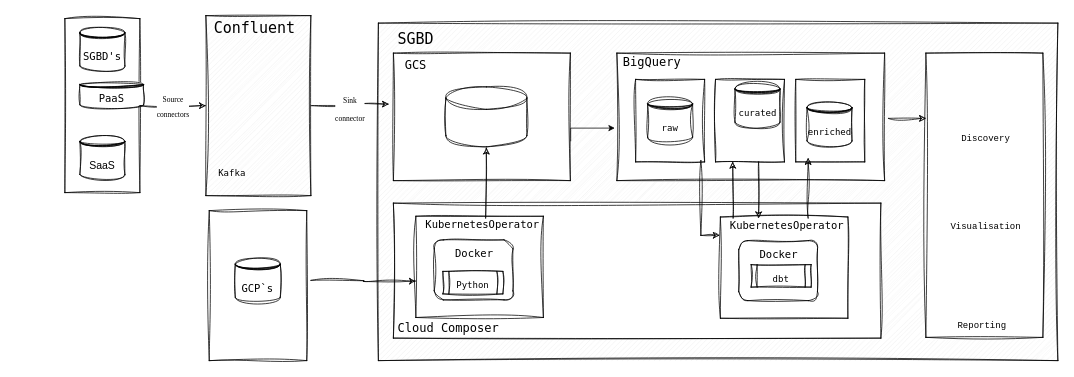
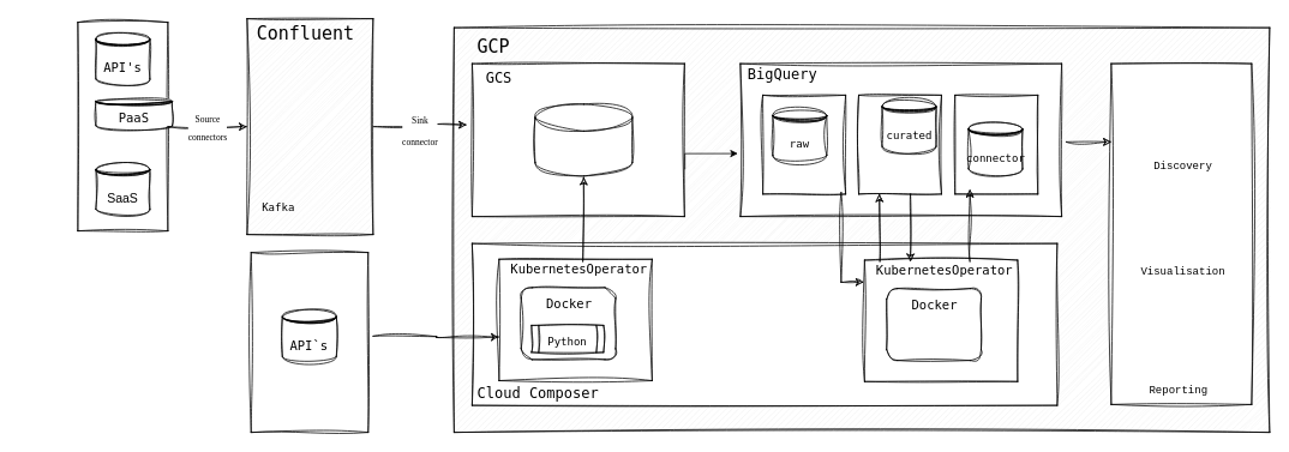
- <mxCell id="31" value="&lt;pre style=&quot;margin: 0 0 0 40px; border: none; padding: 0px;&quot;&gt;SGBD&lt;/pre&gt;" style="text;html=1;strokeColor=none;fillColor=none;align=left;verticalAlign=middle;whiteSpace=wrap;rounded=0;fontSize=20;fontFamily=Architects Daughter;" parent="1" vertex="1"><mxGeometry x="487.5" y="35" width="114" height="30" as="geometry" /></mxCell>
+ <mxCell id="31" value="&lt;pre style=&quot;margin: 0 0 0 40px; border: none; padding: 0px;&quot;&gt;GCP&lt;/pre&gt;" style="text;html=1;strokeColor=none;fillColor=none;align=left;verticalAlign=middle;whiteSpace=wrap;rounded=0;fontSize=20;fontFamily=Architects Daughter;" parent="1" vertex="1"><mxGeometry x="487.5" y="35" width="114" height="30" as="geometry" /></mxCell>
- <mxCell id="18" value="&lt;pre&gt;&lt;font style=&quot;font-size: 14px;&quot;&gt;SGBD's&lt;/font&gt;&lt;/pre&gt;" style="shape=datastore;whiteSpace=wrap;html=1;sketch=1;curveFitting=1;jiggle=2;" parent="1" vertex="1"><mxGeometry x="106" y="35" width="60" height="60" as="geometry" /></mxCell>
+ <mxCell id="18" value="&lt;pre&gt;&lt;font style=&quot;font-size: 14px;&quot;&gt;API's&lt;/font&gt;&lt;/pre&gt;" style="shape=datastore;whiteSpace=wrap;html=1;sketch=1;curveFitting=1;jiggle=2;" parent="1" vertex="1"><mxGeometry x="106" y="35" width="60" height="60" as="geometry" /></mxCell>
- <mxCell id="12" value="&lt;pre&gt;raw&lt;/pre&gt;" style="shape=datastore;whiteSpace=wrap;html=1;sketch=1;curveFitting=1;jiggle=2;" parent="1" vertex="1"><mxGeometry x="863" y="130" width="60" height="60" as="geometry" /></mxCell>
+ <mxCell id="12" value="&lt;pre&gt;raw&lt;/pre&gt;" style="shape=datastore;whiteSpace=wrap;html=1;sketch=1;curveFitting=1;jiggle=2;" parent="1" vertex="1"><mxGeometry x="858" y="120" width="60" height="60" as="geometry" /></mxCell>
- <mxCell id="14" value="&lt;pre&gt;enriched&lt;/pre&gt;" style="shape=datastore;whiteSpace=wrap;html=1;sketch=1;curveFitting=1;jiggle=2;" parent="1" vertex="1"><mxGeometry x="1075.5" y="135" width="60" height="60" as="geometry" /></mxCell>
+ <mxCell id="14" value="&lt;pre&gt;connector&lt;/pre&gt;" style="shape=datastore;whiteSpace=wrap;html=1;sketch=1;curveFitting=1;jiggle=2;" parent="1" vertex="1"><mxGeometry x="1075.5" y="135" width="60" height="60" as="geometry" /></mxCell>
- <mxCell id="25" value="&lt;pre&gt;&lt;font style=&quot;font-size: 12px;&quot;&gt;dbt&lt;/font&gt;&lt;/pre&gt;" style="shape=process;whiteSpace=wrap;html=1;backgroundOutline=1;sketch=1;hachureGap=4;jiggle=2;curveFitting=1;fontFamily=Architects Daughter;fontSource=https%3A%2F%2Ffonts.googleapis.com%2Fcss%3Ffamily%3DArchitects%2BDaughter;fontSize=20;" parent="1" vertex="1"><mxGeometry x="1001" y="352" width="80" height="30" as="geometry" /></mxCell>
- <mxCell id="32" value="&lt;pre&gt;&lt;font style=&quot;font-size: 14px;&quot;&gt;GCP`s&lt;/font&gt;&lt;/pre&gt;" style="shape=datastore;whiteSpace=wrap;html=1;sketch=1;curveFitting=1;jiggle=2;" parent="1" vertex="1"><mxGeometry x="313.22" y="343.5" width="60" height="60" as="geometry" /></mxCell>
+ <mxCell id="32" value="&lt;pre&gt;&lt;font style=&quot;font-size: 14px;&quot;&gt;API`s&lt;/font&gt;&lt;/pre&gt;" style="shape=datastore;whiteSpace=wrap;html=1;sketch=1;curveFitting=1;jiggle=2;" parent="1" vertex="1"><mxGeometry x="313.22" y="343.5" width="60" height="60" as="geometry" /></mxCell>
